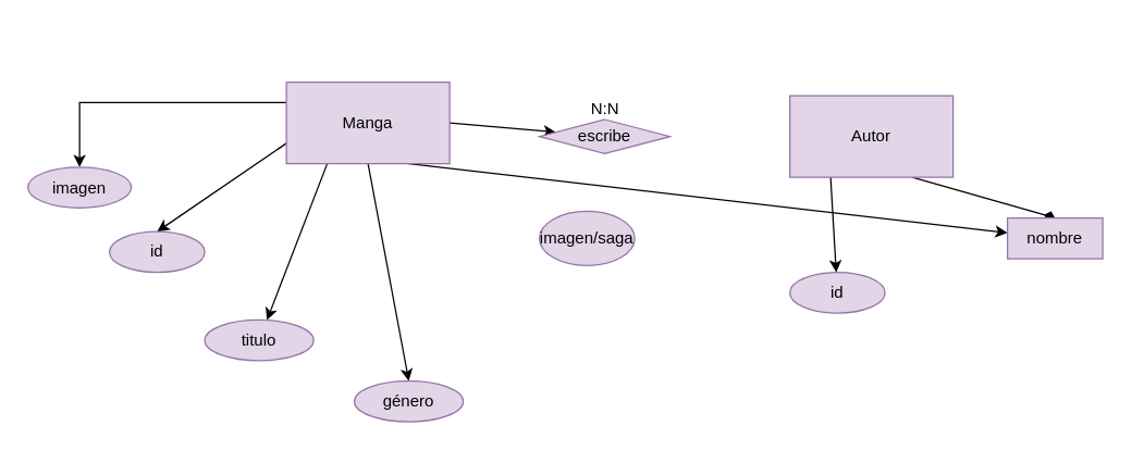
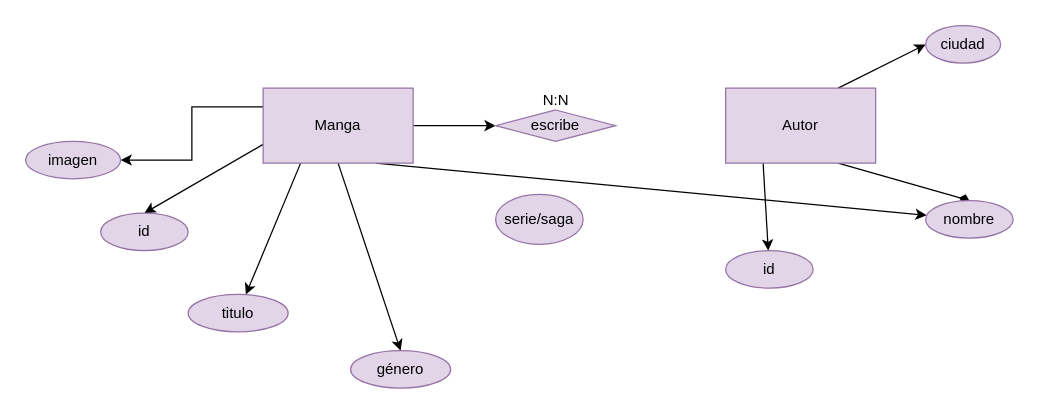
+ <mxCell id="21" value="ciudad" style="ellipse;whiteSpace=wrap;html=1;fillColor=#e1d5e7;strokeColor=#9673a6;" parent="1" vertex="1"><mxGeometry x="740" y="20" width="60" height="30" as="geometry" /></mxCell>
+ <mxCell id="16" style="edgeStyle=none;rounded=0;orthogonalLoop=1;jettySize=auto;html=1;exitX=0.75;exitY=0;exitDx=0;exitDy=0;entryX=0;entryY=0.5;entryDx=0;entryDy=0;" parent="1" source="17" target="21" edge="1"><mxGeometry relative="1" as="geometry" /></mxCell>
- <mxCell id="8" value="Manga" style="rounded=0;whiteSpace=wrap;html=1;fillColor=#e1d5e7;strokeColor=#9673a6;" parent="1" vertex="1"><mxGeometry x="210" y="60" width="120" height="60" as="geometry" /></mxCell>
+ <mxCell id="8" value="Manga" style="rounded=0;whiteSpace=wrap;html=1;fillColor=#e1d5e7;strokeColor=#9673a6;" parent="1" vertex="1"><mxGeometry x="210" y="70" width="120" height="60" as="geometry" /></mxCell>
- <mxCell id="23" value="imagen" style="ellipse;whiteSpace=wrap;html=1;fillColor=#e1d5e7;strokeColor=#9673a6;" vertex="1" parent="1"><mxGeometry x="20" y="122.5" width="76" height="30" as="geometry" /></mxCell>
+ <mxCell id="23" value="imagen" style="ellipse;whiteSpace=wrap;html=1;fillColor=#e1d5e7;strokeColor=#9673a6;" vertex="1" parent="1"><mxGeometry x="20" y="112.5" width="76" height="30" as="geometry" /></mxCell>
- <mxCell id="12" value="imagen/saga" style="ellipse;whiteSpace=wrap;html=1;fillColor=#e1d5e7;strokeColor=#9673a6;" parent="1" vertex="1"><mxGeometry x="396" y="155" width="70" height="40" as="geometry" /></mxCell>
+ <mxCell id="12" value="serie/saga" style="ellipse;whiteSpace=wrap;html=1;fillColor=#e1d5e7;strokeColor=#9673a6;" parent="1" vertex="1"><mxGeometry x="396" y="155" width="70" height="40" as="geometry" /></mxCell>
- <mxCell id="19" value="nombre" style="whiteSpace=wrap;html=1;fillColor=#e1d5e7;strokeColor=#9673a6;rounded=0;" parent="1" vertex="1"><mxGeometry x="740" y="160" width="70" height="30" as="geometry" /></mxCell>
+ <mxCell id="19" value="nombre" style="ellipse;whiteSpace=wrap;html=1;fillColor=#e1d5e7;strokeColor=#9673a6;" parent="1" vertex="1"><mxGeometry x="740" y="160" width="70" height="30" as="geometry" /></mxCell>
- <mxCell id="11" value="género" style="ellipse;whiteSpace=wrap;html=1;fillColor=#e1d5e7;strokeColor=#9673a6;" parent="1" vertex="1"><mxGeometry x="260" y="280" width="80" height="30" as="geometry" /></mxCell>
+ <mxCell id="11" value="género" style="ellipse;whiteSpace=wrap;html=1;fillColor=#e1d5e7;strokeColor=#9673a6;" parent="1" vertex="1"><mxGeometry x="280" y="280" width="80" height="30" as="geometry" /></mxCell>
